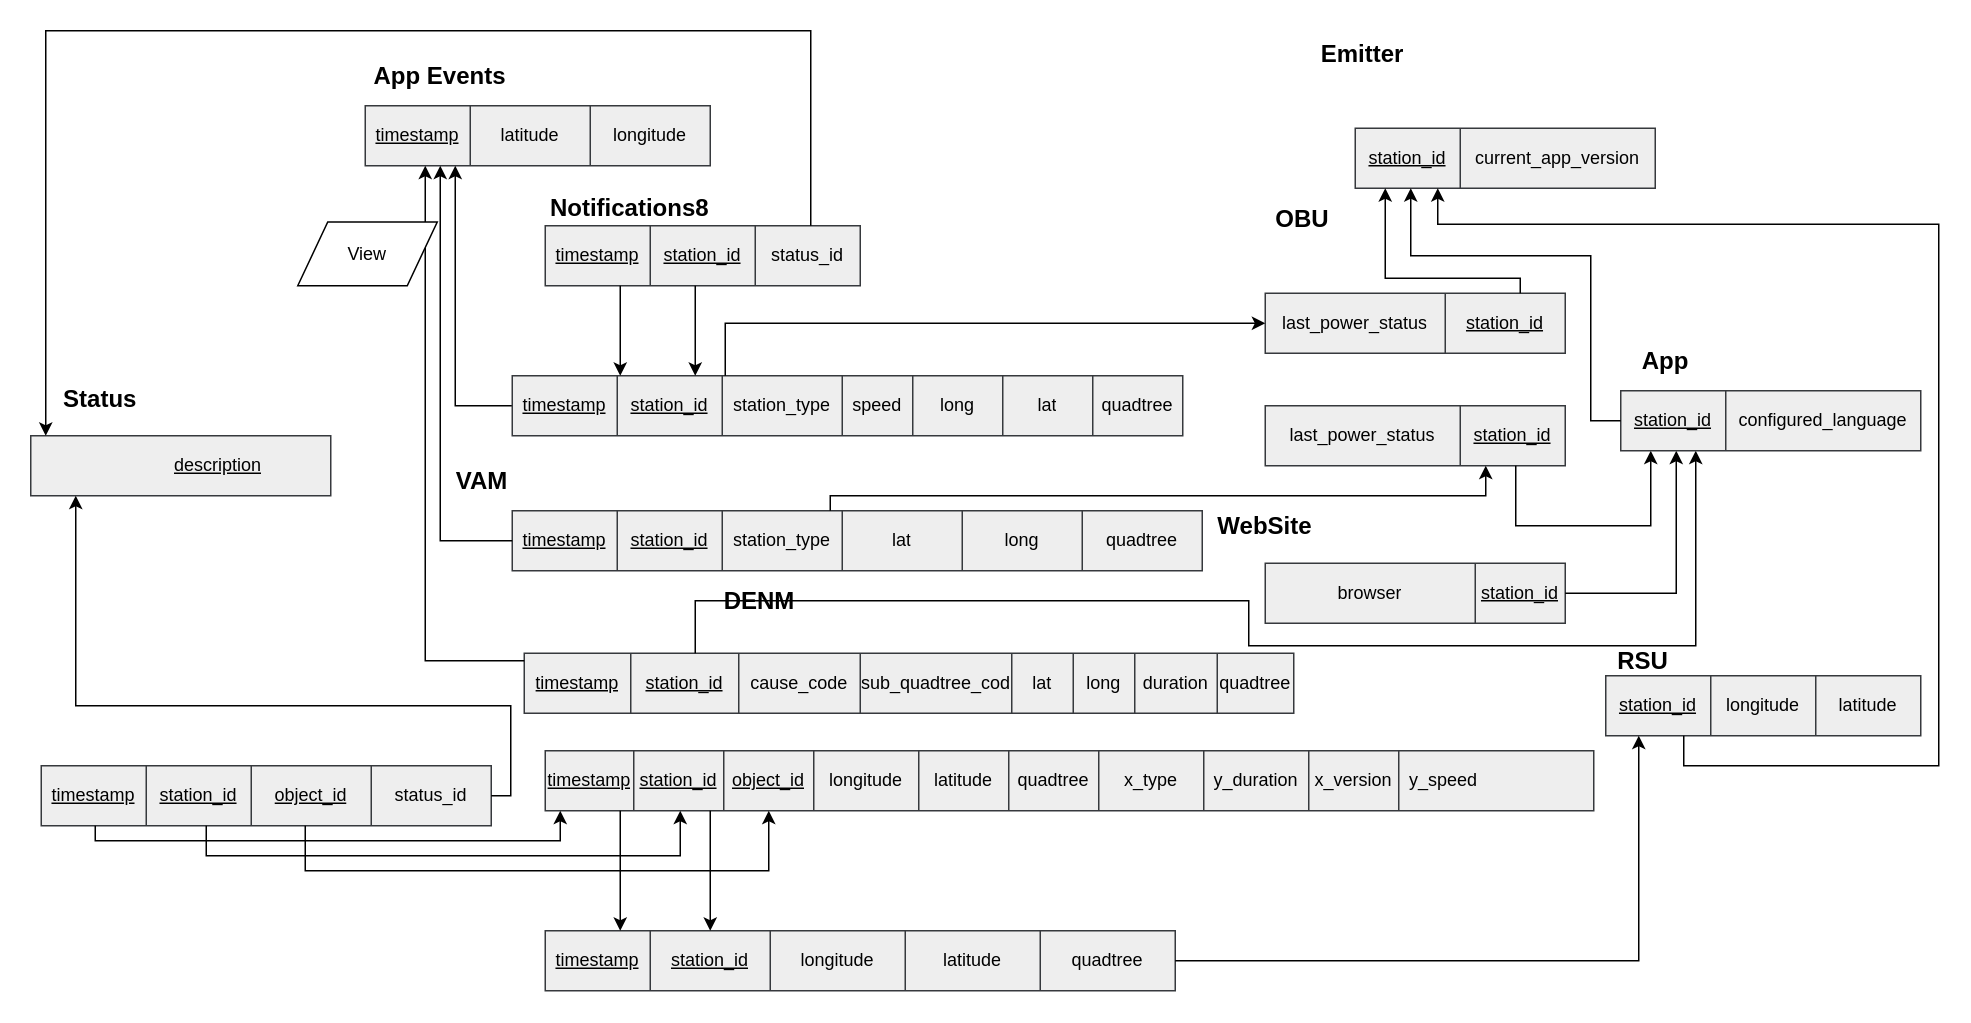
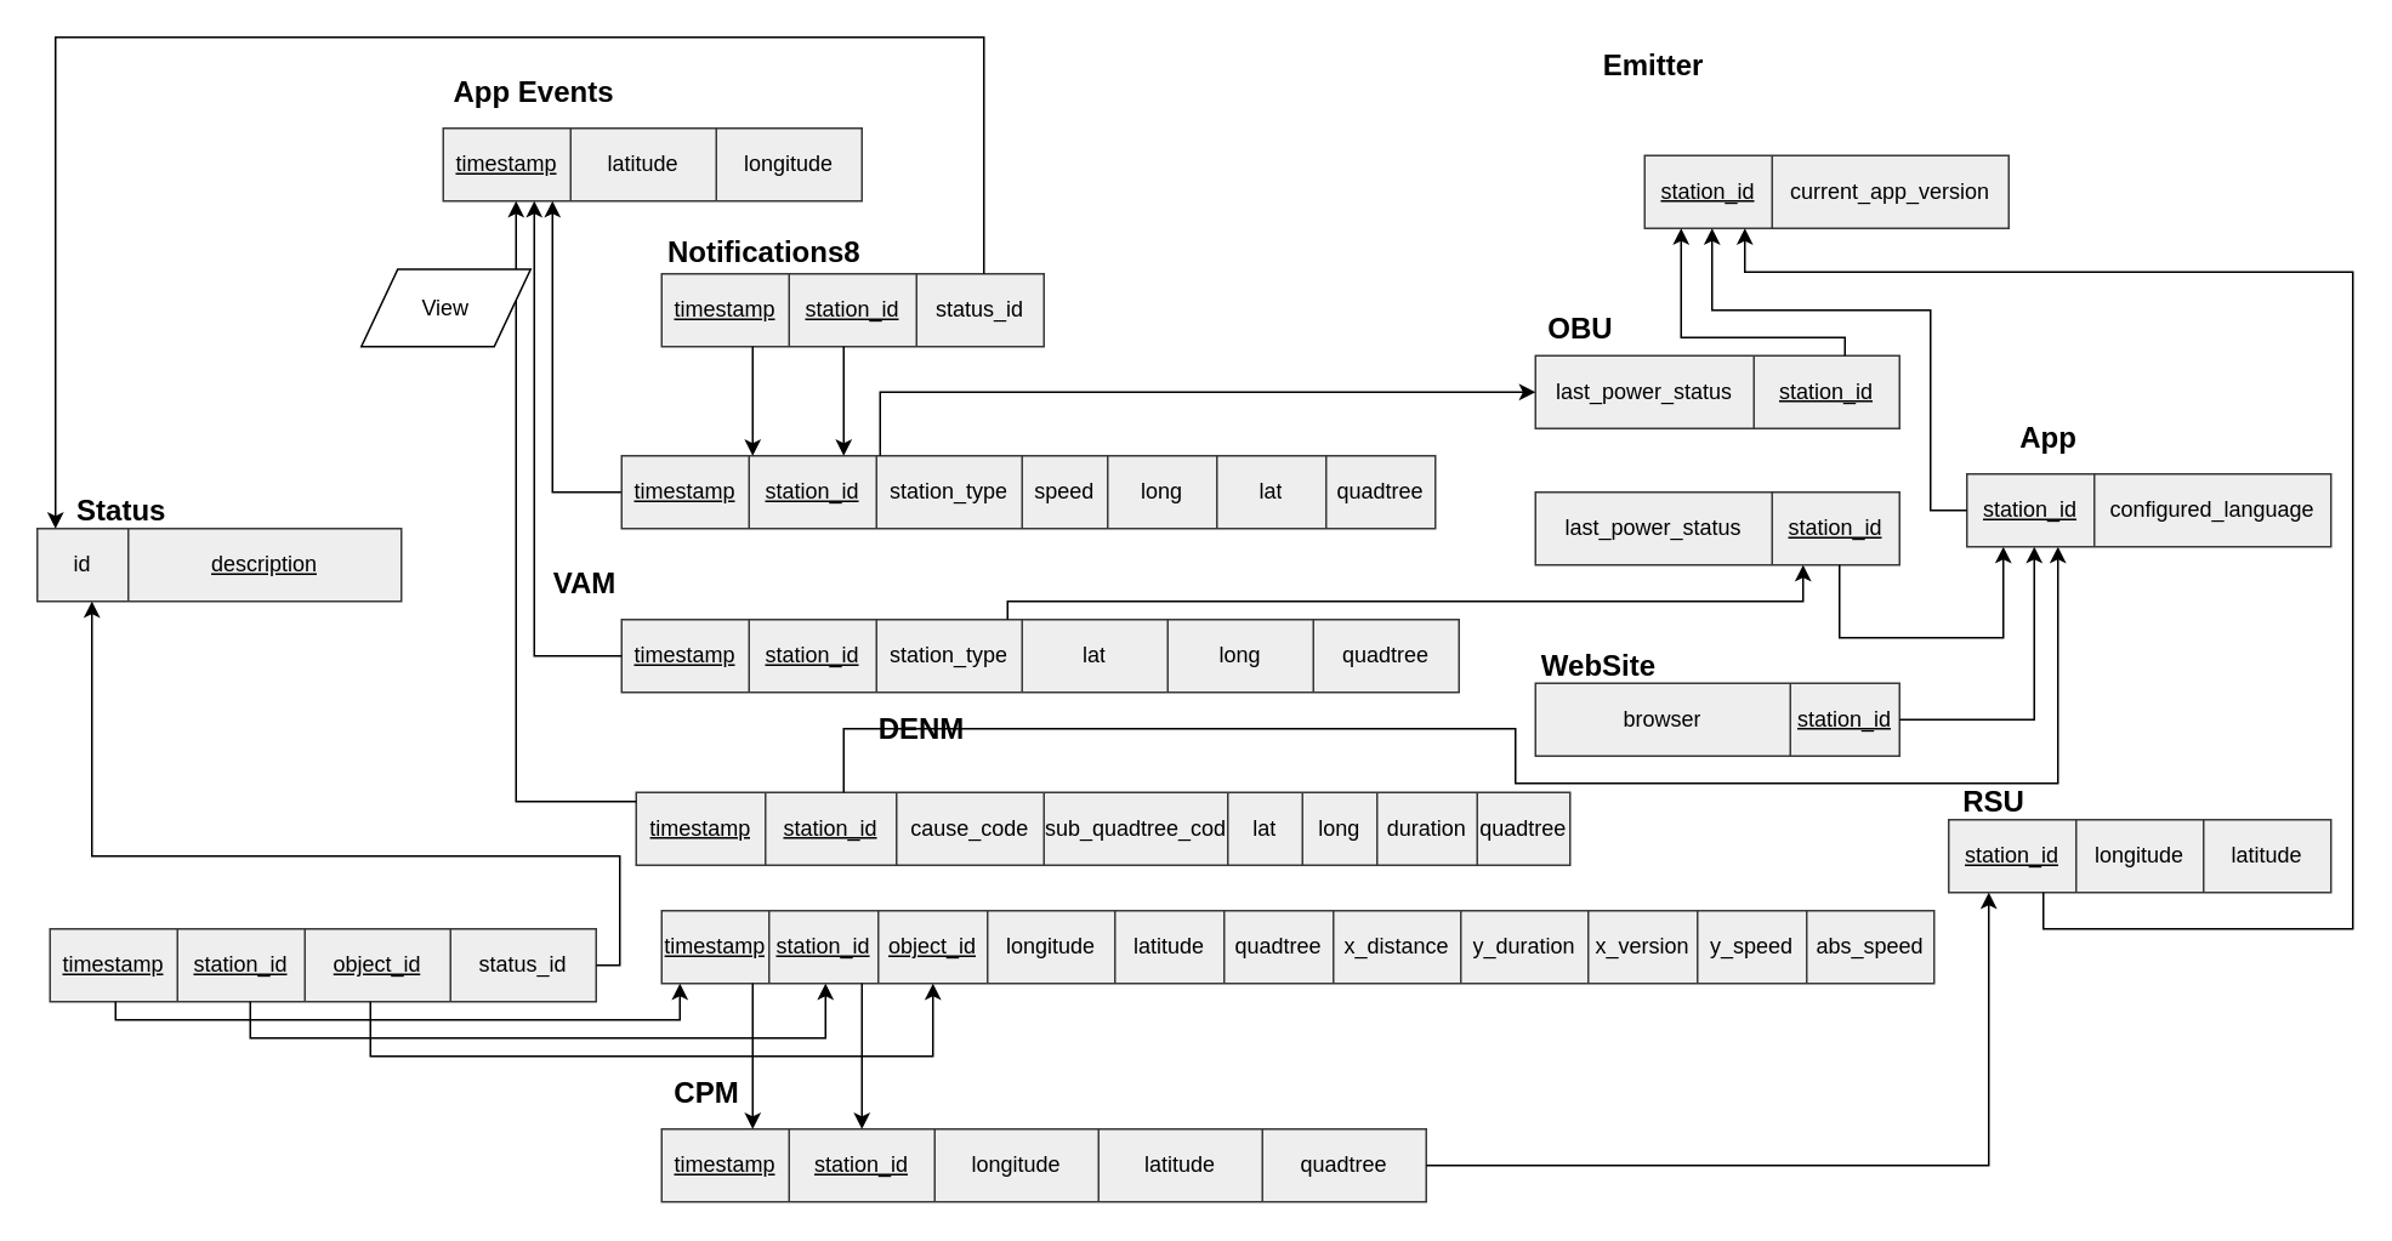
- <mxCell id="68" value="&lt;span style=&quot;font-size: 16px&quot;&gt;&lt;b&gt;OBU&lt;/b&gt;&lt;/span&gt;" style="text;html=1;strokeColor=none;fillColor=none;align=center;verticalAlign=middle;whiteSpace=wrap;rounded=0;" parent="1" vertex="1"><mxGeometry x="843" y="135" width="50" height="20" as="geometry" /></mxCell>
+ <mxCell id="68" value="&lt;span style=&quot;font-size: 16px&quot;&gt;&lt;b&gt;OBU&lt;/b&gt;&lt;/span&gt;" style="text;html=1;strokeColor=none;fillColor=none;align=center;verticalAlign=middle;whiteSpace=wrap;rounded=0;" parent="1" vertex="1"><mxGeometry x="843" y="170" width="50" height="20" as="geometry" /></mxCell>
- <mxCell id="126" value="&lt;span style=&quot;font-size: 16px&quot;&gt;&lt;b&gt;App&lt;/b&gt;&lt;/span&gt;" style="text;html=1;strokeColor=none;fillColor=none;align=center;verticalAlign=middle;whiteSpace=wrap;rounded=0;" parent="1" vertex="1"><mxGeometry x="1080" y="230" width="60" height="20" as="geometry" /></mxCell>
+ <mxCell id="126" value="&lt;span style=&quot;font-size: 16px&quot;&gt;&lt;b&gt;App&lt;/b&gt;&lt;/span&gt;" style="text;html=1;strokeColor=none;fillColor=none;align=center;verticalAlign=middle;whiteSpace=wrap;rounded=0;" parent="1" vertex="1"><mxGeometry x="1095" y="230" width="60" height="20" as="geometry" /></mxCell>
- <mxCell id="118" value="&lt;span style=&quot;font-size: 16px&quot;&gt;&lt;b&gt;Status&lt;/b&gt;&lt;/span&gt;" style="text;html=1;strokeColor=none;fillColor=none;align=center;verticalAlign=middle;whiteSpace=wrap;rounded=0;" parent="1" vertex="1"><mxGeometry x="40" y="255" width="53" height="20" as="geometry" /></mxCell>
+ <mxCell id="118" value="&lt;span style=&quot;font-size: 16px&quot;&gt;&lt;b&gt;Status&lt;/b&gt;&lt;/span&gt;" style="text;html=1;strokeColor=none;fillColor=none;align=center;verticalAlign=middle;whiteSpace=wrap;rounded=0;" parent="1" vertex="1"><mxGeometry x="40" y="270" width="53" height="20" as="geometry" /></mxCell>
+ <mxCell id="116" value="&lt;span&gt;id&lt;/span&gt;" style="shape=partialRectangle;html=1;whiteSpace=wrap;connectable=0;fillColor=none;top=0;left=0;bottom=0;right=0;overflow=hidden;" parent="115" vertex="1"><mxGeometry width="50" height="40" as="geometry" /></mxCell>
- <mxCell id="77" value="&lt;span style=&quot;font-size: 16px&quot;&gt;&lt;b&gt;WebSite&lt;/b&gt;&lt;/span&gt;" style="text;html=1;strokeColor=none;fillColor=none;align=center;verticalAlign=middle;whiteSpace=wrap;rounded=0;" parent="1" vertex="1"><mxGeometry x="808" y="340" width="70" height="20" as="geometry" /></mxCell>
+ <mxCell id="77" value="&lt;span style=&quot;font-size: 16px&quot;&gt;&lt;b&gt;WebSite&lt;/b&gt;&lt;/span&gt;" style="text;html=1;strokeColor=none;fillColor=none;align=center;verticalAlign=middle;whiteSpace=wrap;rounded=0;" parent="1" vertex="1"><mxGeometry x="843" y="355" width="70" height="20" as="geometry" /></mxCell>
- <mxCell id="46" value="x_type" style="shape=partialRectangle;html=1;whiteSpace=wrap;connectable=0;fillColor=none;top=0;left=0;bottom=0;right=0;overflow=hidden;" parent="39" vertex="1"><mxGeometry x="369" width="70" height="40" as="geometry" /></mxCell>
+ <mxCell id="46" value="x_distance" style="shape=partialRectangle;html=1;whiteSpace=wrap;connectable=0;fillColor=none;top=0;left=0;bottom=0;right=0;overflow=hidden;" parent="39" vertex="1"><mxGeometry x="369" width="70" height="40" as="geometry" /></mxCell>
+ <mxCell id="50" value="abs_speed" style="shape=partialRectangle;html=1;whiteSpace=wrap;connectable=0;fillColor=none;top=0;left=0;bottom=0;right=0;overflow=hidden;" parent="39" vertex="1"><mxGeometry x="629" width="70" height="40" as="geometry" /></mxCell>
+ <mxCell id="58" value="&lt;span style=&quot;font-size: 16px&quot;&gt;&lt;b&gt;CPM&lt;/b&gt;&lt;/span&gt;" style="text;html=1;strokeColor=none;fillColor=none;align=center;verticalAlign=middle;whiteSpace=wrap;rounded=0;" parent="1" vertex="1"><mxGeometry x="363" y="590" width="50" height="20" as="geometry" /></mxCell>
